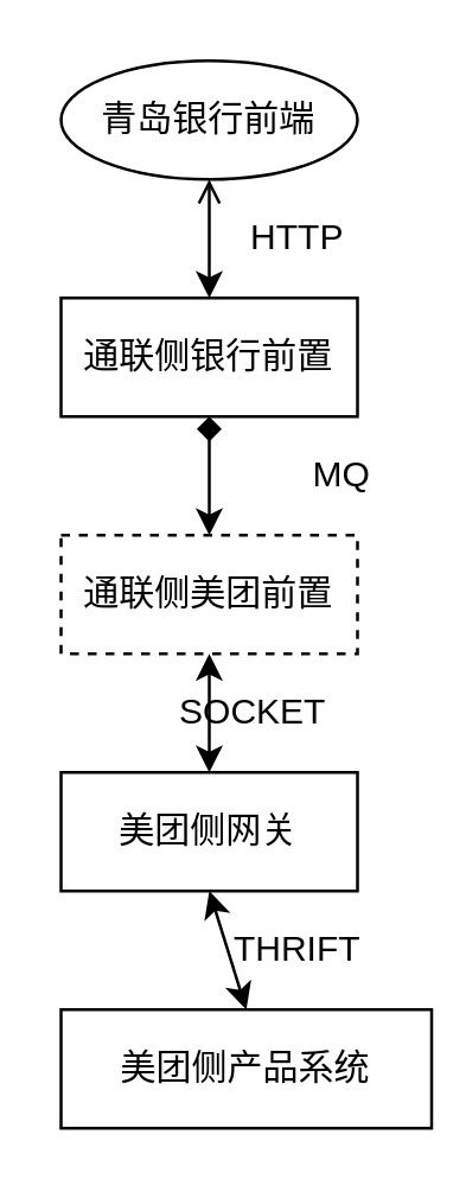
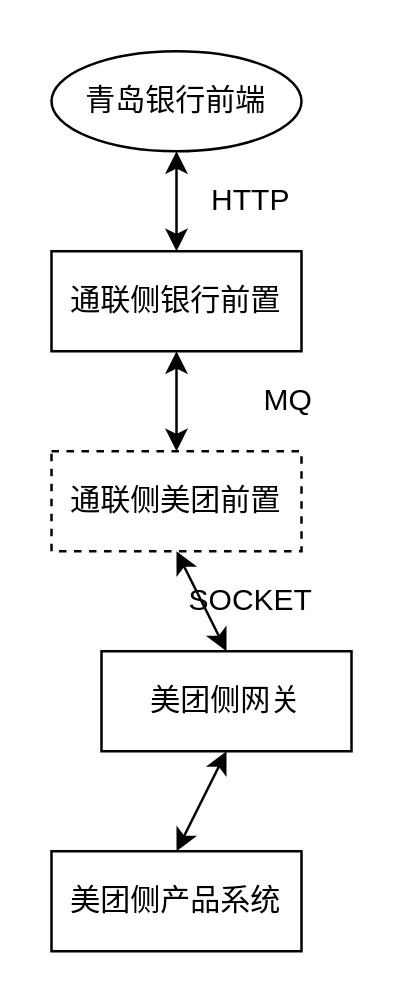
- <mxCell id="7" value="" style="endArrow=open;startArrow=classic;html=1;entryX=0.5;entryY=1;entryDx=0;entryDy=0;exitX=0.5;exitY=0;exitDx=0;exitDy=0;" edge="1" parent="1" source="3" target="2"><mxGeometry width="50" height="50" relative="1" as="geometry"><mxPoint x="200" y="190" as="sourcePoint" /><mxPoint x="250" y="140" as="targetPoint" /></mxGeometry></mxCell>
+ <mxCell id="7" value="" style="endArrow=classic;startArrow=classic;html=1;entryX=0.5;entryY=1;entryDx=0;entryDy=0;exitX=0.5;exitY=0;exitDx=0;exitDy=0;" edge="1" parent="1" source="3" target="2"><mxGeometry width="50" height="50" relative="1" as="geometry"><mxPoint x="200" y="190" as="sourcePoint" /><mxPoint x="250" y="140" as="targetPoint" /></mxGeometry></mxCell>
- <mxCell id="8" value="" style="endArrow=diamond;startArrow=classic;html=1;entryX=0.5;entryY=1;entryDx=0;entryDy=0;exitX=0.5;exitY=0;exitDx=0;exitDy=0;" edge="1" parent="1" source="4" target="3"><mxGeometry width="50" height="50" relative="1" as="geometry"><mxPoint x="80" y="190" as="sourcePoint" /><mxPoint x="80" y="70" as="targetPoint" /></mxGeometry></mxCell>
+ <mxCell id="8" value="" style="endArrow=classic;startArrow=classic;html=1;entryX=0.5;entryY=1;entryDx=0;entryDy=0;exitX=0.5;exitY=0;exitDx=0;exitDy=0;" edge="1" parent="1" source="4" target="3"><mxGeometry width="50" height="50" relative="1" as="geometry"><mxPoint x="80" y="190" as="sourcePoint" /><mxPoint x="80" y="70" as="targetPoint" /></mxGeometry></mxCell>
- <mxCell id="13" value="SOCKET" style="text;html=1;strokeColor=none;fillColor=none;align=center;verticalAlign=middle;whiteSpace=wrap;rounded=0;" vertex="1" parent="1"><mxGeometry x="65" y="230" width="40" height="20" as="geometry" /></mxCell>
+ <mxCell id="13" value="SOCKET" style="text;html=1;strokeColor=none;fillColor=none;align=center;verticalAlign=middle;whiteSpace=wrap;rounded=0;" vertex="1" parent="1"><mxGeometry x="80" y="230" width="40" height="20" as="geometry" /></mxCell>
- <mxCell id="5" value="美团侧网关&lt;br&gt;" style="rounded=0;whiteSpace=wrap;html=1;" vertex="1" parent="1"><mxGeometry x="20" y="260" width="100" height="40" as="geometry" /></mxCell>
+ <mxCell id="5" value="美团侧网关&lt;br&gt;" style="rounded=0;whiteSpace=wrap;html=1;" vertex="1" parent="1"><mxGeometry x="40" y="260" width="100" height="40" as="geometry" /></mxCell>
- <mxCell id="14" value="THRIFT" style="text;html=1;strokeColor=none;fillColor=none;align=center;verticalAlign=middle;whiteSpace=wrap;rounded=0;" vertex="1" parent="1"><mxGeometry x="80" y="310" width="40" height="20" as="geometry" /></mxCell>
- <mxCell id="6" value="美团侧产品系统&lt;br&gt;" style="rounded=0;whiteSpace=wrap;html=1;" vertex="1" parent="1"><mxGeometry x="20" y="340" width="125" height="40" as="geometry" /></mxCell>
+ <mxCell id="6" value="美团侧产品系统&lt;br&gt;" style="rounded=0;whiteSpace=wrap;html=1;" vertex="1" parent="1"><mxGeometry x="20" y="340" width="100" height="40" as="geometry" /></mxCell>
